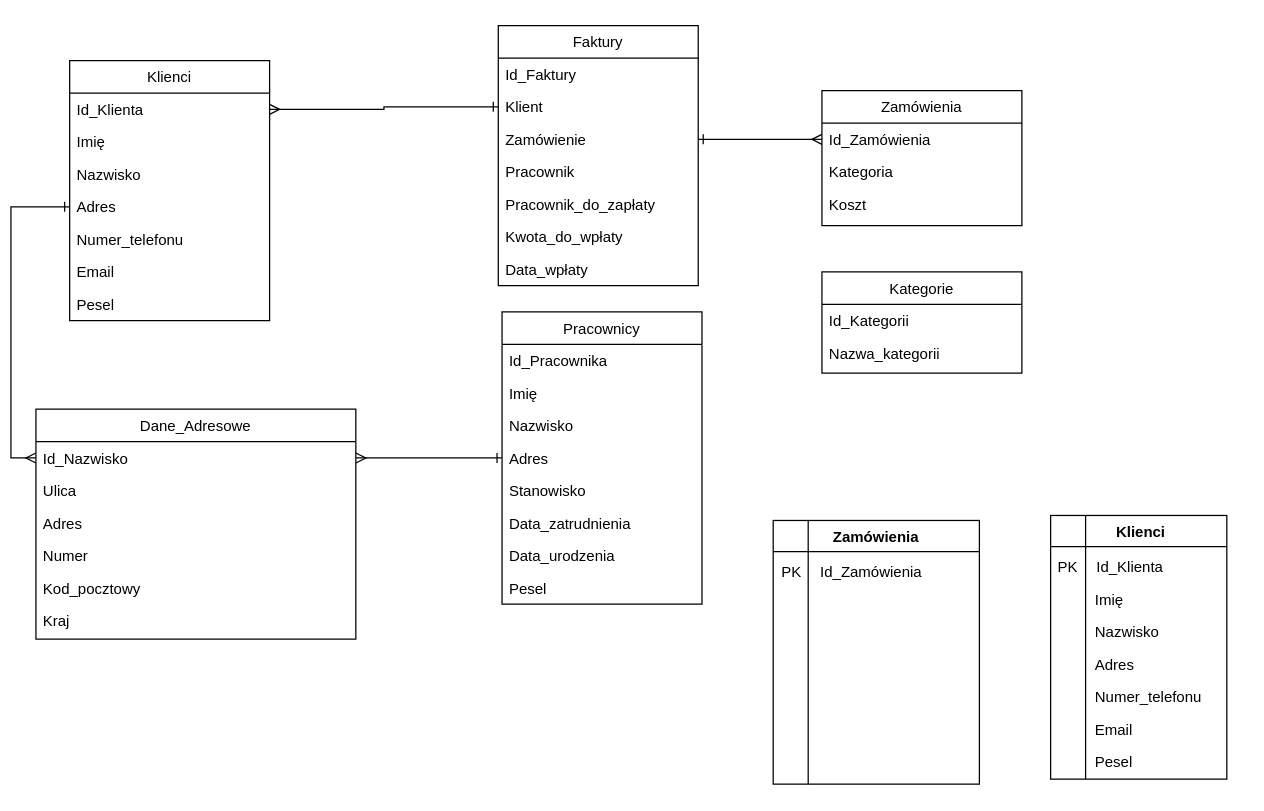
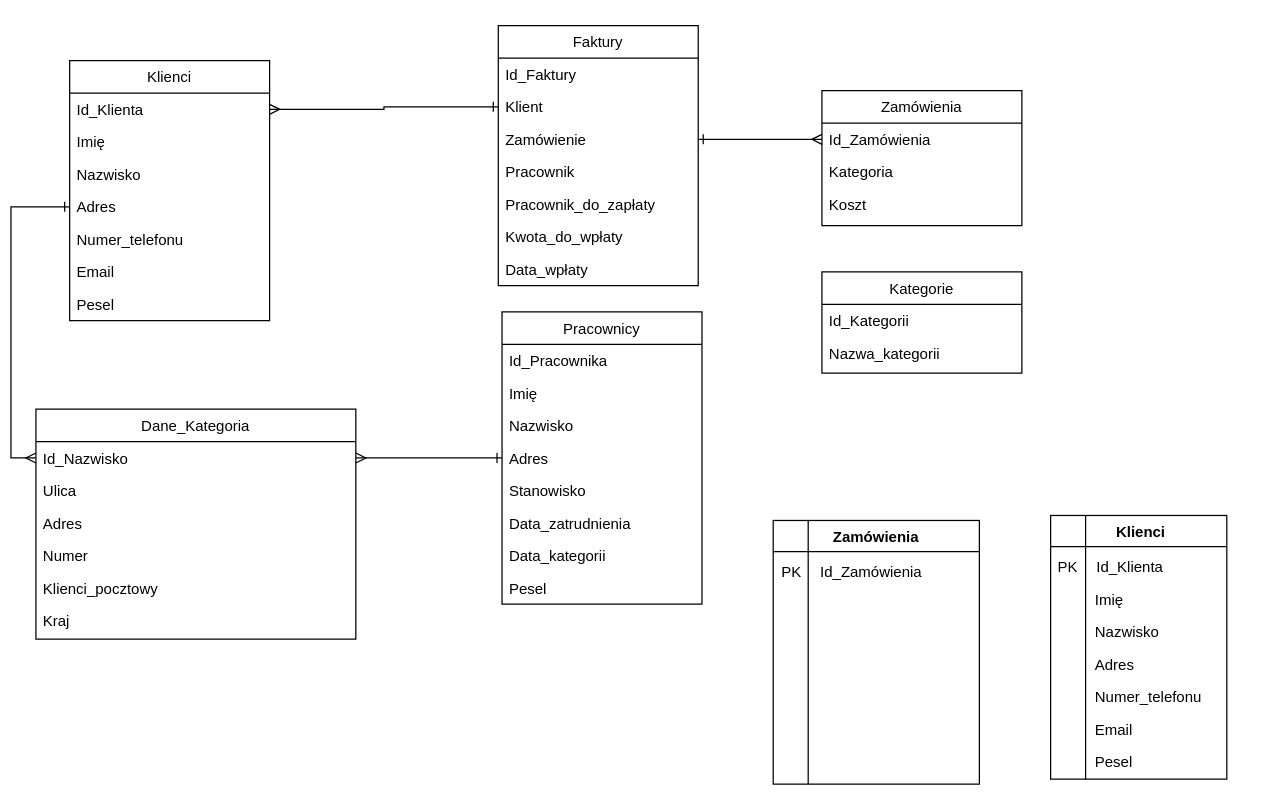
- <mxCell id="11" value="Dane_Adresowe" style="swimlane;fontStyle=0;align=center;verticalAlign=top;childLayout=stackLayout;horizontal=1;startSize=26;horizontalStack=0;resizeParent=1;resizeLast=0;collapsible=1;marginBottom=0;rounded=0;shadow=0;strokeWidth=1;" parent="1" vertex="1"><mxGeometry x="20" y="327" width="256" height="184" as="geometry"><mxRectangle x="550" y="140" width="160" height="26" as="alternateBounds" /></mxGeometry></mxCell>
+ <mxCell id="11" value="Dane_Kategoria" style="swimlane;fontStyle=0;align=center;verticalAlign=top;childLayout=stackLayout;horizontal=1;startSize=26;horizontalStack=0;resizeParent=1;resizeLast=0;collapsible=1;marginBottom=0;rounded=0;shadow=0;strokeWidth=1;" parent="1" vertex="1"><mxGeometry x="20" y="327" width="256" height="184" as="geometry"><mxRectangle x="550" y="140" width="160" height="26" as="alternateBounds" /></mxGeometry></mxCell>
- <mxCell id="42" value="Data_urodzenia" style="text;align=left;verticalAlign=top;spacingLeft=4;spacingRight=4;overflow=hidden;rotatable=0;points=[[0,0.5],[1,0.5]];portConstraint=eastwest;rounded=0;shadow=0;html=0;" parent="35" vertex="1"><mxGeometry y="182" width="160" height="26" as="geometry" /></mxCell>
+ <mxCell id="42" value="Data_kategorii" style="text;align=left;verticalAlign=top;spacingLeft=4;spacingRight=4;overflow=hidden;rotatable=0;points=[[0,0.5],[1,0.5]];portConstraint=eastwest;rounded=0;shadow=0;html=0;" parent="35" vertex="1"><mxGeometry y="182" width="160" height="26" as="geometry" /></mxCell>
- <mxCell id="16" value="Kod_pocztowy" style="text;align=left;verticalAlign=top;spacingLeft=4;spacingRight=4;overflow=hidden;rotatable=0;points=[[0,0.5],[1,0.5]];portConstraint=eastwest;rounded=0;shadow=0;html=0;" parent="11" vertex="1"><mxGeometry y="130" width="256" height="26" as="geometry" /></mxCell>
+ <mxCell id="16" value="Klienci_pocztowy" style="text;align=left;verticalAlign=top;spacingLeft=4;spacingRight=4;overflow=hidden;rotatable=0;points=[[0,0.5],[1,0.5]];portConstraint=eastwest;rounded=0;shadow=0;html=0;" parent="11" vertex="1"><mxGeometry y="130" width="256" height="26" as="geometry" /></mxCell>
